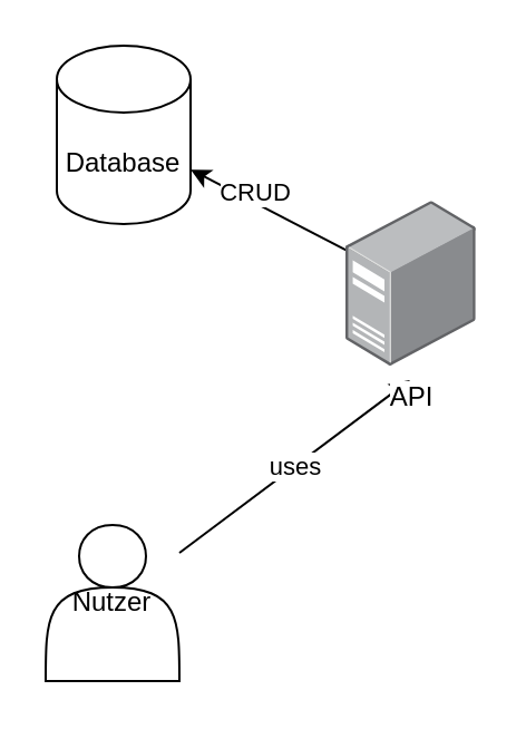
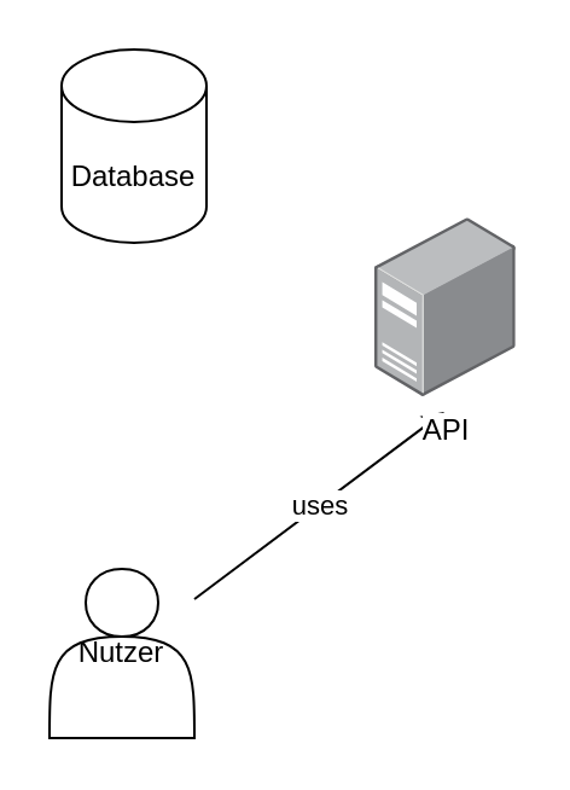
- <mxCell id="5" style="edgeStyle=none;html=1;rounded=0;" edge="1" parent="1" source="7" target="2"><mxGeometry relative="1" as="geometry" /></mxCell>
- <mxCell id="6" value="CRUD" style="edgeLabel;html=1;align=center;verticalAlign=middle;resizable=0;points=[];rounded=0;" vertex="1" connectable="0" parent="5"><mxGeometry x="0.234" y="-4" relative="1" as="geometry"><mxPoint as="offset" /></mxGeometry></mxCell>
